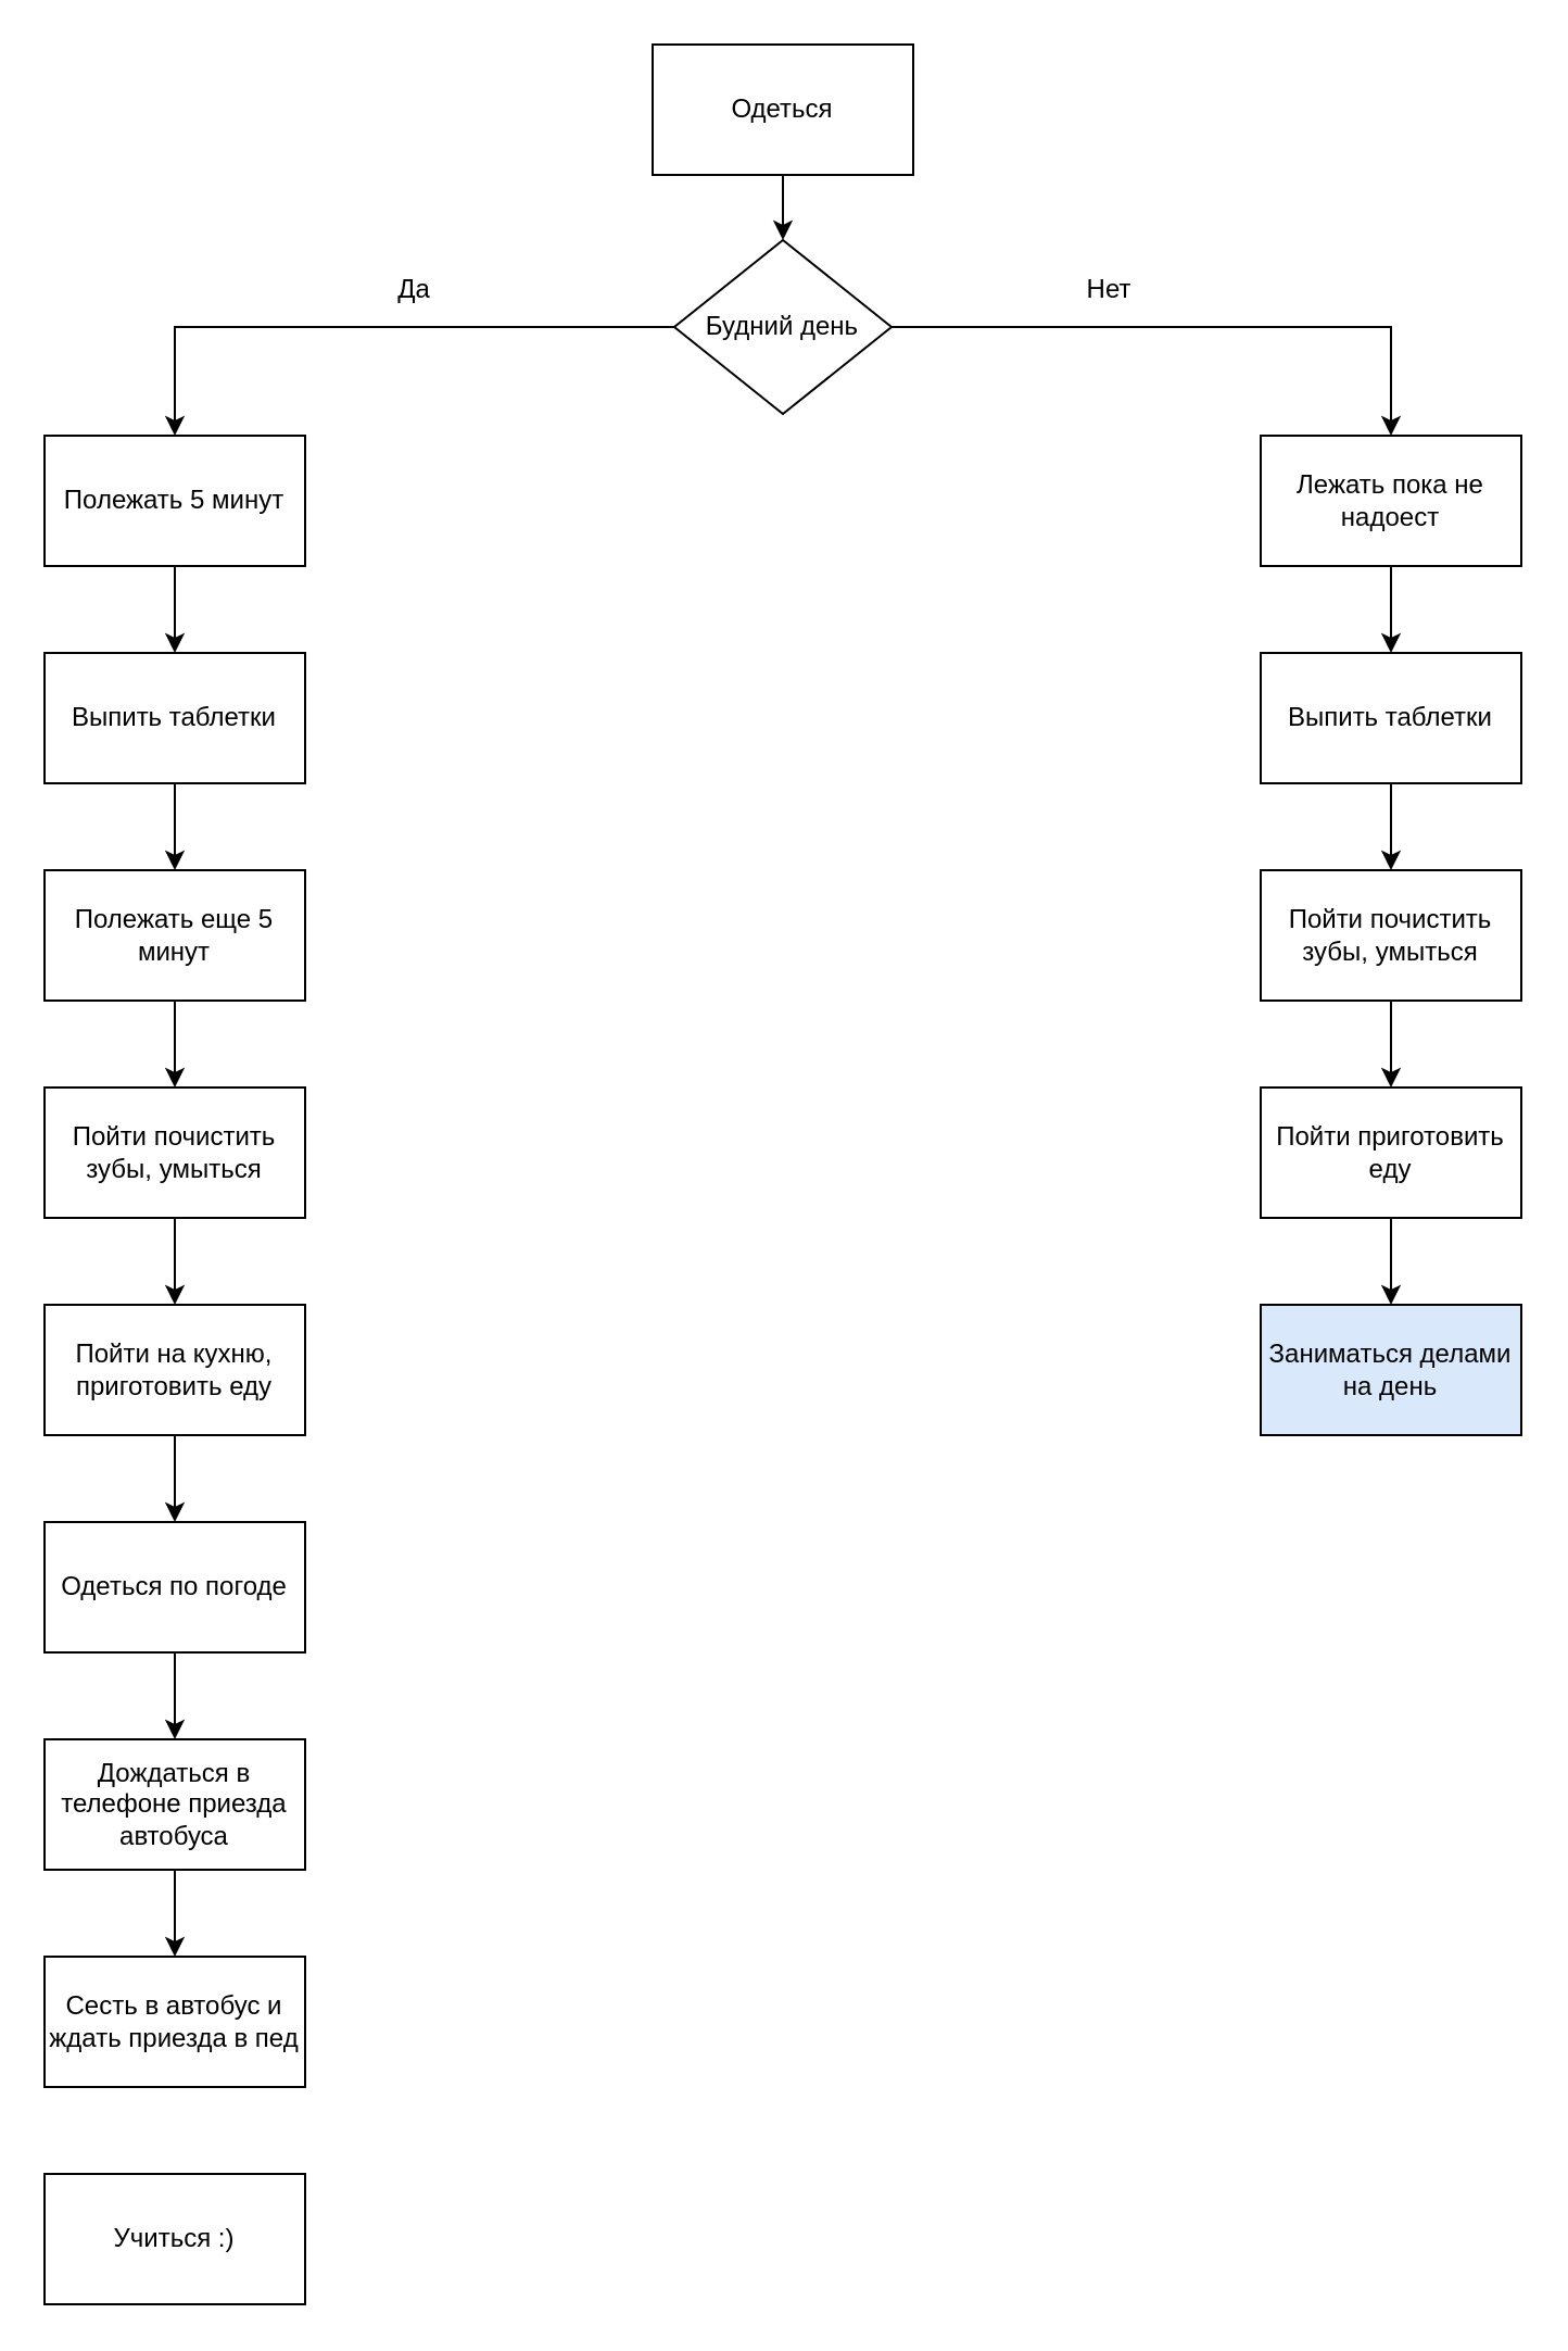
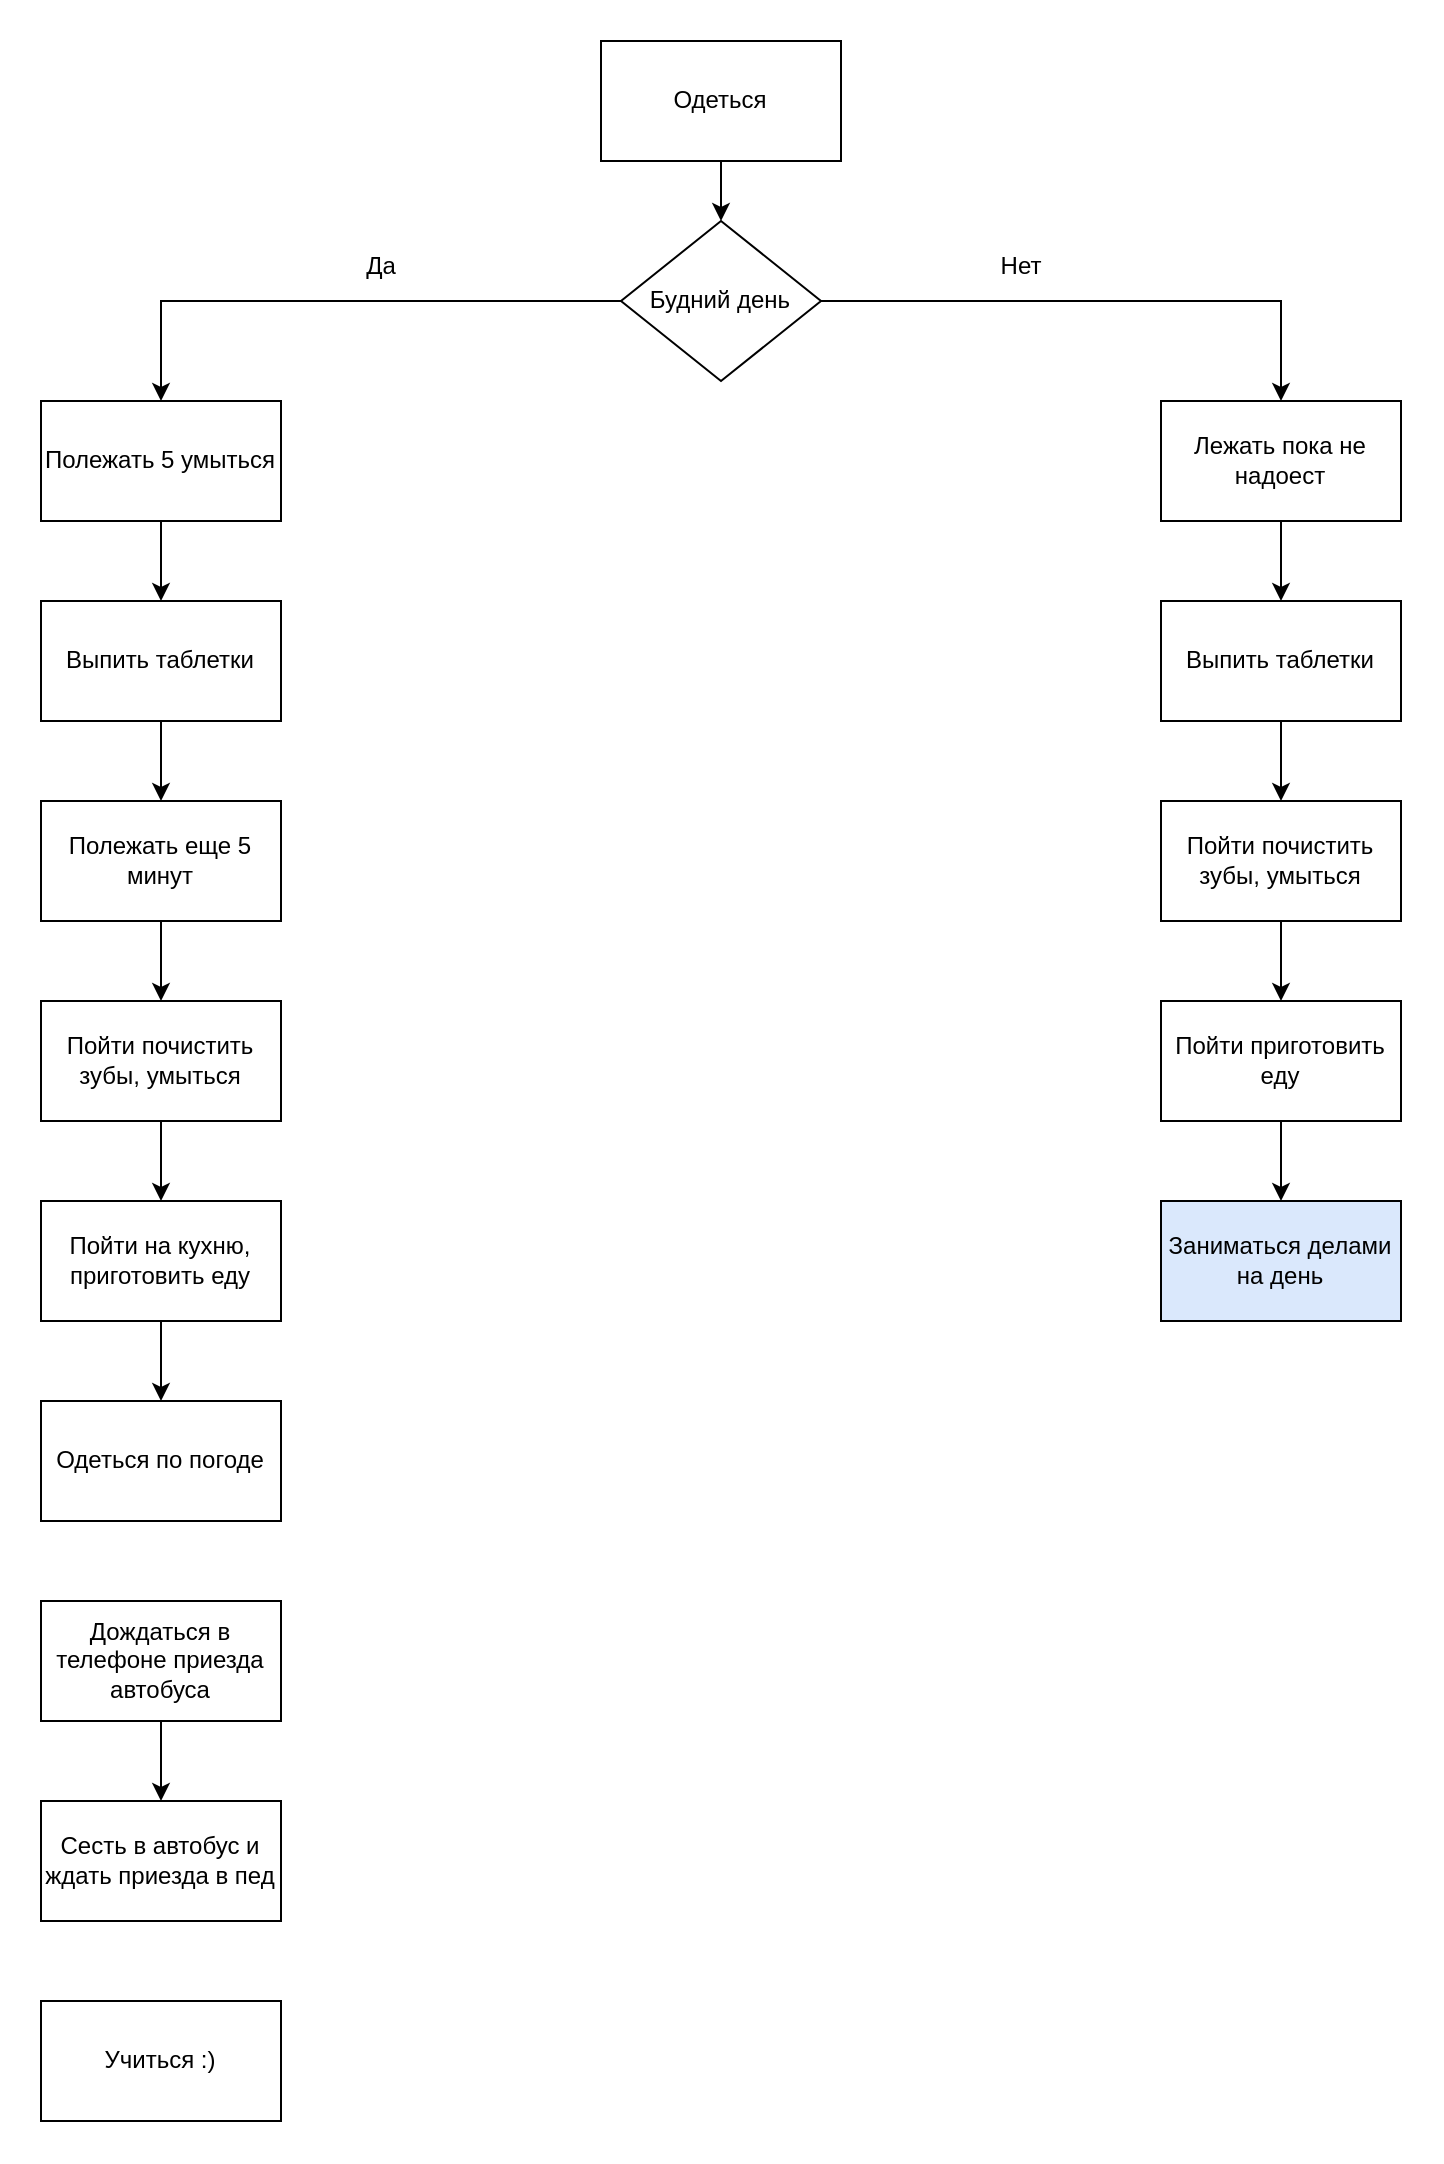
- <mxCell id="5" value="Полежать 5 минут" style="rounded=0;whiteSpace=wrap;html=1;" vertex="1" parent="1"><mxGeometry x="20" y="200" width="120" height="60" as="geometry" /></mxCell>
+ <mxCell id="5" value="Полежать 5 умыться" style="rounded=0;whiteSpace=wrap;html=1;" vertex="1" parent="1"><mxGeometry x="20" y="200" width="120" height="60" as="geometry" /></mxCell>
- <mxCell id="14" style="edgeStyle=orthogonalEdgeStyle;rounded=0;orthogonalLoop=1;jettySize=auto;html=1;" edge="1" parent="1" source="15" target="24"><mxGeometry relative="1" as="geometry" /></mxCell>
